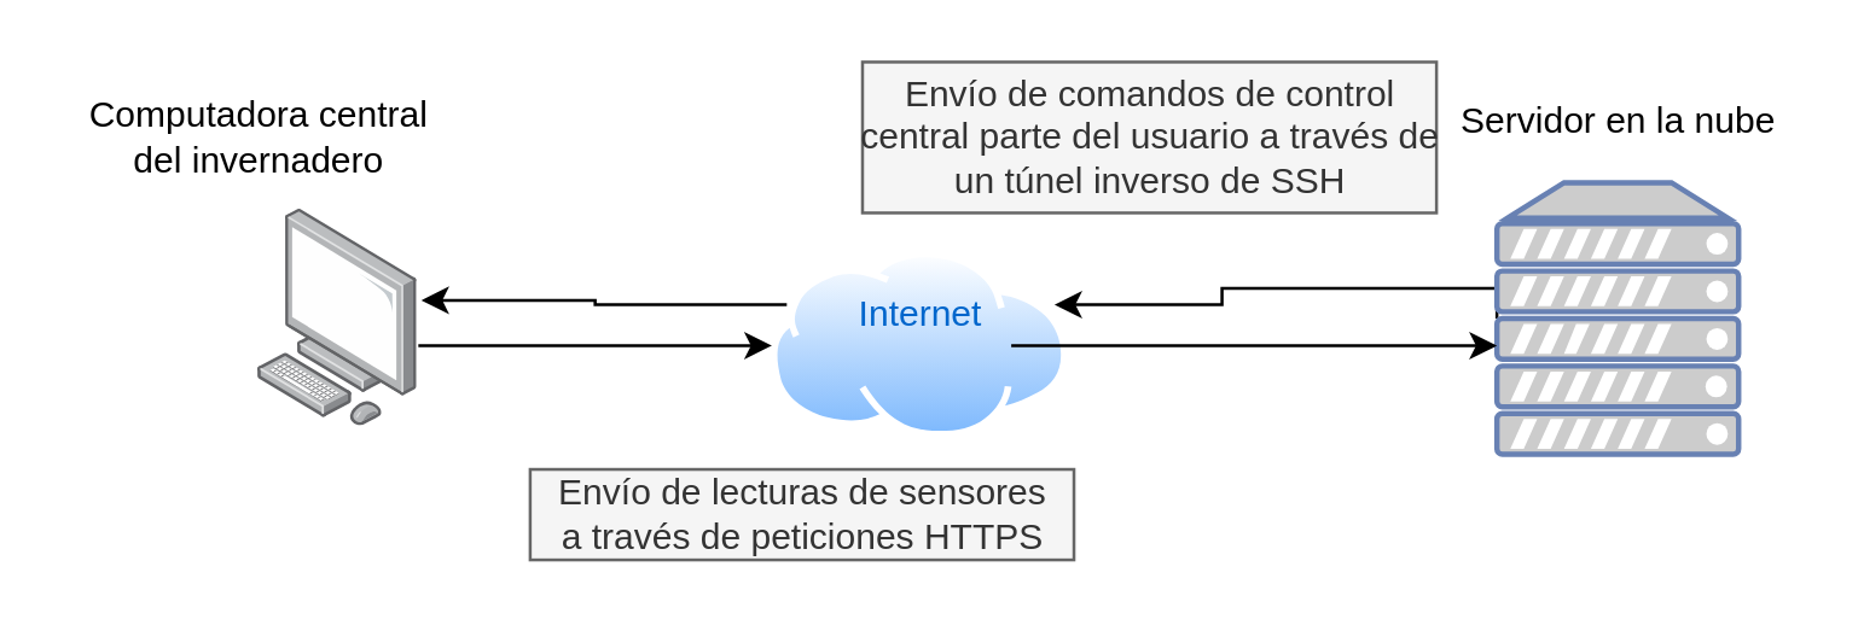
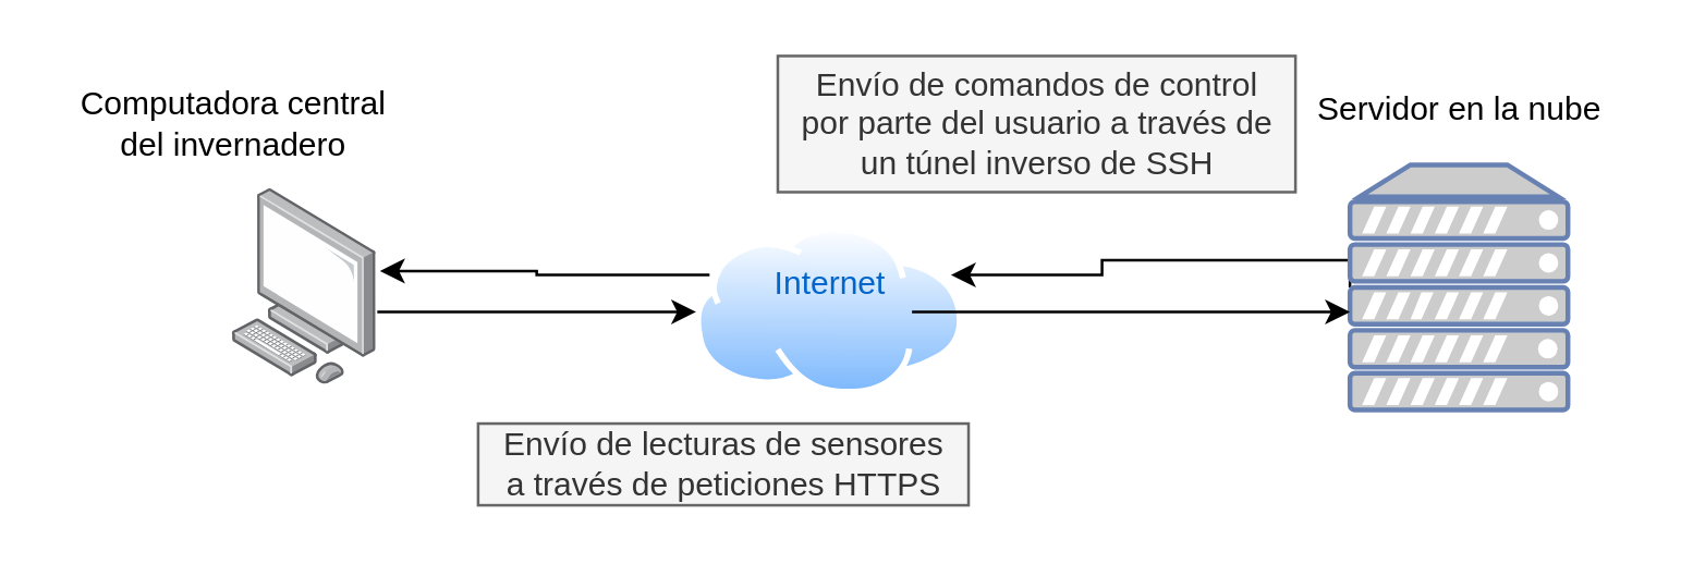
- <mxCell id="13" value="Envío de comandos de control&lt;br&gt;central parte del usuario a través de&lt;br&gt;un túnel inverso de SSH" style="text;html=1;align=center;verticalAlign=middle;resizable=0;points=[];autosize=1;fillColor=#f5f5f5;strokeColor=#666666;fontColor=#333333;" vertex="1" parent="1"><mxGeometry x="285" y="20" width="190" height="50" as="geometry" /></mxCell>
+ <mxCell id="13" value="Envío de comandos de control&lt;br&gt;por parte del usuario a través de&lt;br&gt;un túnel inverso de SSH" style="text;html=1;align=center;verticalAlign=middle;resizable=0;points=[];autosize=1;fillColor=#f5f5f5;strokeColor=#666666;fontColor=#333333;" vertex="1" parent="1"><mxGeometry x="285" y="20" width="190" height="50" as="geometry" /></mxCell>
